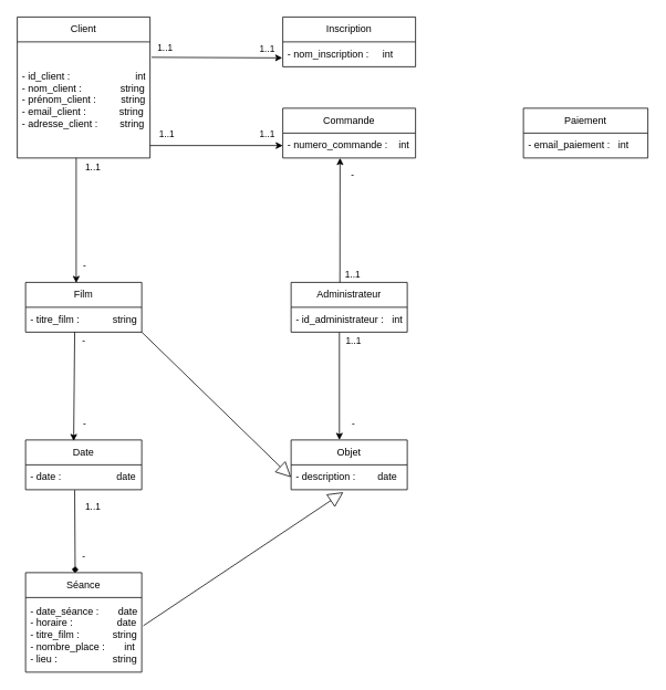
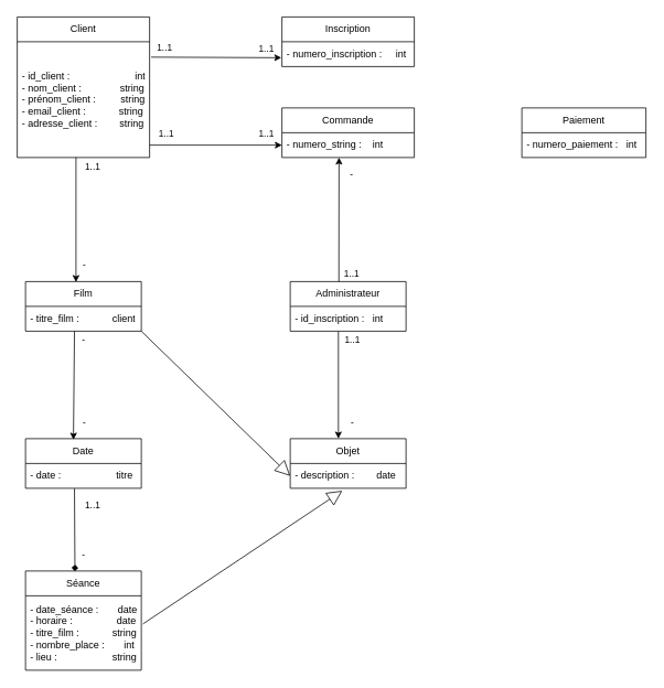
- <mxCell id="5" value="- nom_inscription :&amp;nbsp; &amp;nbsp; &amp;nbsp;int" style="text;strokeColor=none;fillColor=none;align=left;verticalAlign=middle;spacingLeft=4;spacingRight=4;overflow=hidden;points=[[0,0.5],[1,0.5]];portConstraint=eastwest;rotatable=0;whiteSpace=wrap;html=1;" vertex="1" parent="4"><mxGeometry y="30" width="160" height="30" as="geometry" /></mxCell>
+ <mxCell id="5" value="- numero_inscription :&amp;nbsp; &amp;nbsp; &amp;nbsp;int" style="text;strokeColor=none;fillColor=none;align=left;verticalAlign=middle;spacingLeft=4;spacingRight=4;overflow=hidden;points=[[0,0.5],[1,0.5]];portConstraint=eastwest;rotatable=0;whiteSpace=wrap;html=1;" vertex="1" parent="4"><mxGeometry y="30" width="160" height="30" as="geometry" /></mxCell>
- <mxCell id="7" value="- numero_commande :&amp;nbsp; &amp;nbsp; int" style="text;strokeColor=none;fillColor=none;align=left;verticalAlign=middle;spacingLeft=4;spacingRight=4;overflow=hidden;points=[[0,0.5],[1,0.5]];portConstraint=eastwest;rotatable=0;whiteSpace=wrap;html=1;" vertex="1" parent="6"><mxGeometry y="30" width="160" height="30" as="geometry" /></mxCell>
+ <mxCell id="7" value="- numero_string :&amp;nbsp; &amp;nbsp; int" style="text;strokeColor=none;fillColor=none;align=left;verticalAlign=middle;spacingLeft=4;spacingRight=4;overflow=hidden;points=[[0,0.5],[1,0.5]];portConstraint=eastwest;rotatable=0;whiteSpace=wrap;html=1;" vertex="1" parent="6"><mxGeometry y="30" width="160" height="30" as="geometry" /></mxCell>
- <mxCell id="15" value="- email_paiement :&amp;nbsp; &amp;nbsp;int" style="text;strokeColor=none;fillColor=none;align=left;verticalAlign=middle;spacingLeft=4;spacingRight=4;overflow=hidden;points=[[0,0.5],[1,0.5]];portConstraint=eastwest;rotatable=0;whiteSpace=wrap;html=1;" vertex="1" parent="14"><mxGeometry y="30" width="150" height="30" as="geometry" /></mxCell>
+ <mxCell id="15" value="- numero_paiement :&amp;nbsp; &amp;nbsp;int" style="text;strokeColor=none;fillColor=none;align=left;verticalAlign=middle;spacingLeft=4;spacingRight=4;overflow=hidden;points=[[0,0.5],[1,0.5]];portConstraint=eastwest;rotatable=0;whiteSpace=wrap;html=1;" vertex="1" parent="14"><mxGeometry y="30" width="150" height="30" as="geometry" /></mxCell>
- <mxCell id="17" value="- titre_film :&amp;nbsp; &amp;nbsp; &amp;nbsp; &amp;nbsp; &amp;nbsp; &amp;nbsp; string" style="text;strokeColor=none;fillColor=none;align=left;verticalAlign=middle;spacingLeft=4;spacingRight=4;overflow=hidden;points=[[0,0.5],[1,0.5]];portConstraint=eastwest;rotatable=0;whiteSpace=wrap;html=1;" vertex="1" parent="16"><mxGeometry y="30" width="140" height="30" as="geometry" /></mxCell>
+ <mxCell id="17" value="- titre_film :&amp;nbsp; &amp;nbsp; &amp;nbsp; &amp;nbsp; &amp;nbsp; &amp;nbsp; client" style="text;strokeColor=none;fillColor=none;align=left;verticalAlign=middle;spacingLeft=4;spacingRight=4;overflow=hidden;points=[[0,0.5],[1,0.5]];portConstraint=eastwest;rotatable=0;whiteSpace=wrap;html=1;" vertex="1" parent="16"><mxGeometry y="30" width="140" height="30" as="geometry" /></mxCell>
- <mxCell id="19" value="- id_administrateur :&amp;nbsp; &amp;nbsp;int" style="text;strokeColor=none;fillColor=none;align=left;verticalAlign=middle;spacingLeft=4;spacingRight=4;overflow=hidden;points=[[0,0.5],[1,0.5]];portConstraint=eastwest;rotatable=0;whiteSpace=wrap;html=1;" vertex="1" parent="18"><mxGeometry y="30" width="140" height="30" as="geometry" /></mxCell>
+ <mxCell id="19" value="- id_inscription :&amp;nbsp; &amp;nbsp;int" style="text;strokeColor=none;fillColor=none;align=left;verticalAlign=middle;spacingLeft=4;spacingRight=4;overflow=hidden;points=[[0,0.5],[1,0.5]];portConstraint=eastwest;rotatable=0;whiteSpace=wrap;html=1;" vertex="1" parent="18"><mxGeometry y="30" width="140" height="30" as="geometry" /></mxCell>
- <mxCell id="27" value="- date :&amp;nbsp; &amp;nbsp; &amp;nbsp; &amp;nbsp; &amp;nbsp; &amp;nbsp; &amp;nbsp; &amp;nbsp; &amp;nbsp; &amp;nbsp; date" style="text;strokeColor=none;fillColor=none;align=left;verticalAlign=middle;spacingLeft=4;spacingRight=4;overflow=hidden;points=[[0,0.5],[1,0.5]];portConstraint=eastwest;rotatable=0;whiteSpace=wrap;html=1;" vertex="1" parent="26"><mxGeometry y="30" width="140" height="30" as="geometry" /></mxCell>
+ <mxCell id="27" value="- date :&amp;nbsp; &amp;nbsp; &amp;nbsp; &amp;nbsp; &amp;nbsp; &amp;nbsp; &amp;nbsp; &amp;nbsp; &amp;nbsp; &amp;nbsp; titre" style="text;strokeColor=none;fillColor=none;align=left;verticalAlign=middle;spacingLeft=4;spacingRight=4;overflow=hidden;points=[[0,0.5],[1,0.5]];portConstraint=eastwest;rotatable=0;whiteSpace=wrap;html=1;" vertex="1" parent="26"><mxGeometry y="30" width="140" height="30" as="geometry" /></mxCell>
